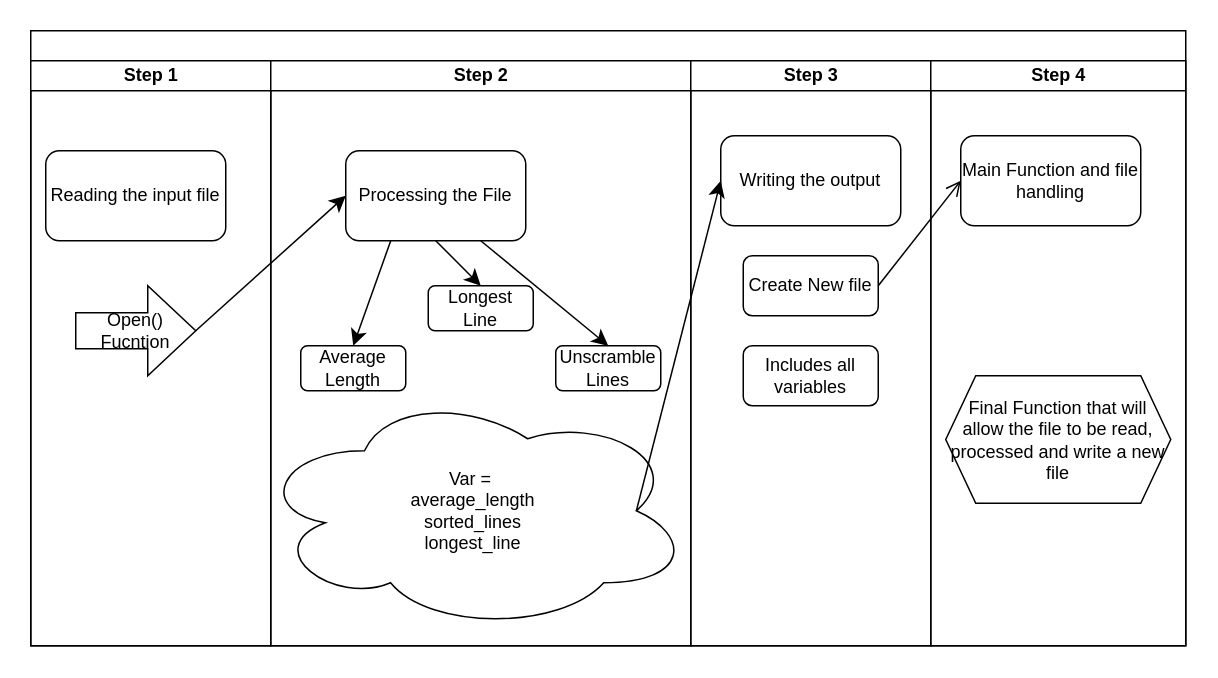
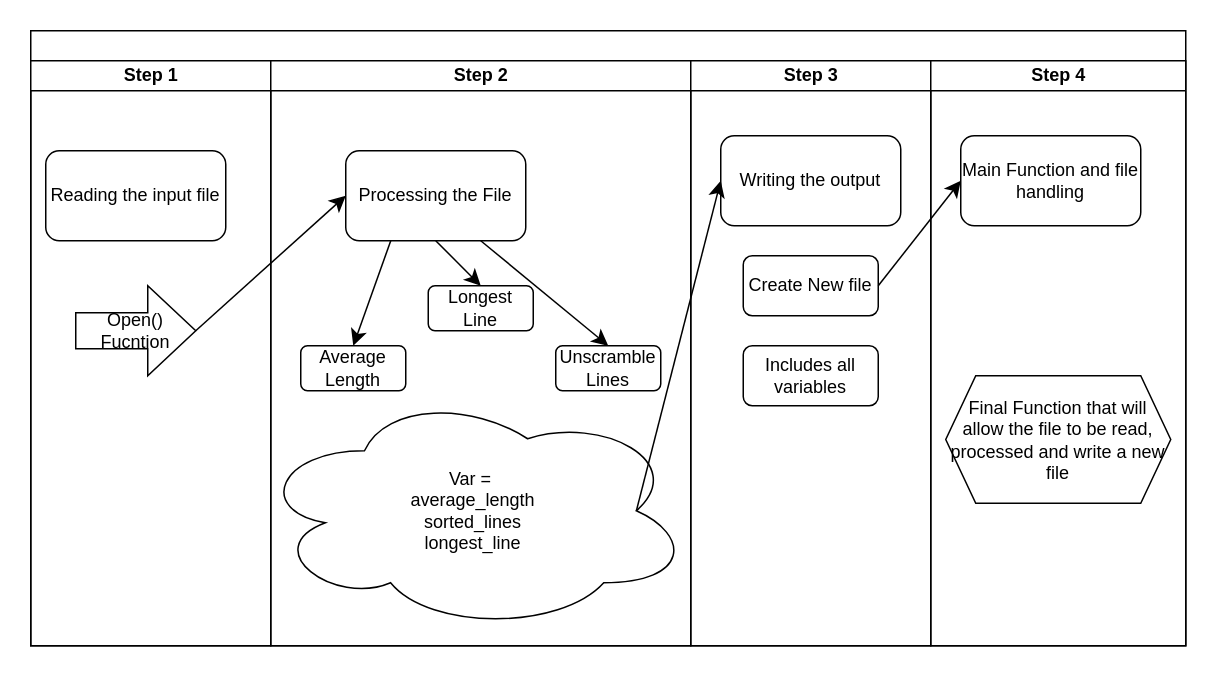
- <mxCell id="24" style="edgeStyle=none;curved=1;rounded=0;orthogonalLoop=1;jettySize=auto;html=1;entryX=0;entryY=0.5;entryDx=0;entryDy=0;fontSize=12;startSize=8;endSize=8;exitX=1;exitY=0.5;exitDx=0;exitDy=0;endArrow=open;" edge="1" parent="2" source="17" target="20"><mxGeometry relative="1" as="geometry" /></mxCell>
+ <mxCell id="24" style="edgeStyle=none;curved=1;rounded=0;orthogonalLoop=1;jettySize=auto;html=1;entryX=0;entryY=0.5;entryDx=0;entryDy=0;fontSize=12;startSize=8;endSize=8;exitX=1;exitY=0.5;exitDx=0;exitDy=0;" edge="1" parent="2" source="17" target="20"><mxGeometry relative="1" as="geometry" /></mxCell>
